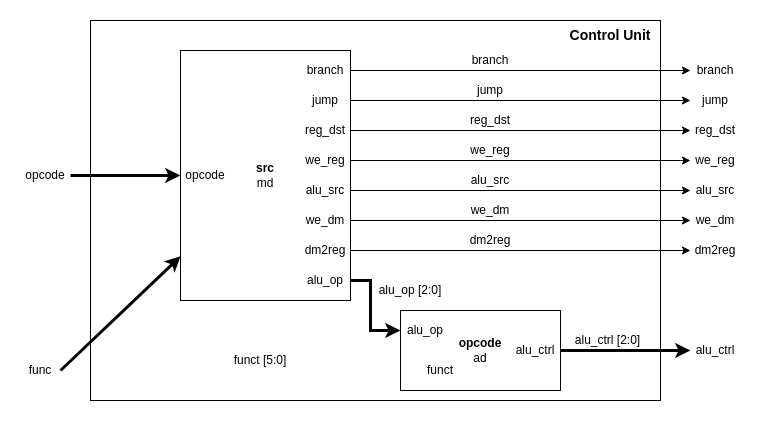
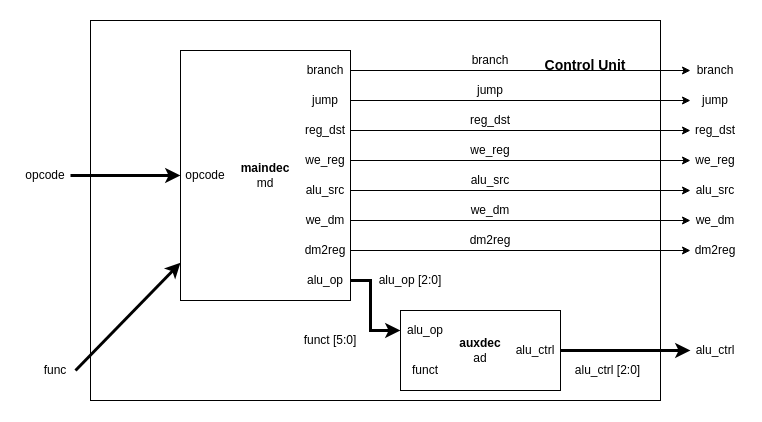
- <mxCell id="48" value="&lt;b&gt;&lt;font style=&quot;font-size: 14px&quot;&gt;Control Unit&lt;/font&gt;&lt;/b&gt;" style="text;html=1;strokeColor=none;fillColor=none;align=center;verticalAlign=middle;whiteSpace=wrap;rounded=0;" vertex="1" parent="1"><mxGeometry x="560" y="20" width="100" height="30" as="geometry" /></mxCell>
+ <mxCell id="48" value="&lt;b&gt;&lt;font style=&quot;font-size: 14px&quot;&gt;Control Unit&lt;/font&gt;&lt;/b&gt;" style="text;html=1;strokeColor=none;fillColor=none;align=center;verticalAlign=middle;whiteSpace=wrap;rounded=0;" vertex="1" parent="1"><mxGeometry x="535" y="50" width="100" height="30" as="geometry" /></mxCell>
- <mxCell id="3" value="&lt;b&gt;src&lt;/b&gt;&lt;br&gt;md" style="rounded=0;whiteSpace=wrap;html=1;" vertex="1" parent="1"><mxGeometry x="180" y="50" width="170" height="250" as="geometry" /></mxCell>
+ <mxCell id="3" value="&lt;b&gt;maindec&lt;/b&gt;&lt;br&gt;md" style="rounded=0;whiteSpace=wrap;html=1;" vertex="1" parent="1"><mxGeometry x="180" y="50" width="170" height="250" as="geometry" /></mxCell>
- <mxCell id="19" value="alu_op [2:0]" style="text;html=1;strokeColor=none;fillColor=none;align=center;verticalAlign=middle;whiteSpace=wrap;rounded=0;" vertex="1" parent="1"><mxGeometry x="370" y="280" width="80" height="20" as="geometry" /></mxCell>
+ <mxCell id="19" value="alu_op [2:0]" style="text;html=1;strokeColor=none;fillColor=none;align=center;verticalAlign=middle;whiteSpace=wrap;rounded=0;" vertex="1" parent="1"><mxGeometry x="370" y="270" width="80" height="20" as="geometry" /></mxCell>
- <mxCell id="46" value="alu_ctrl [2:0]" style="text;html=1;strokeColor=none;fillColor=none;align=center;verticalAlign=middle;whiteSpace=wrap;rounded=0;" vertex="1" parent="1"><mxGeometry x="570" y="330" width="75" height="20" as="geometry" /></mxCell>
+ <mxCell id="46" value="alu_ctrl [2:0]" style="text;html=1;strokeColor=none;fillColor=none;align=center;verticalAlign=middle;whiteSpace=wrap;rounded=0;" vertex="1" parent="1"><mxGeometry x="570" y="360" width="75" height="20" as="geometry" /></mxCell>
- <mxCell id="5" value="&lt;b&gt;opcode&lt;/b&gt;&lt;br&gt;ad" style="rounded=0;whiteSpace=wrap;html=1;" vertex="1" parent="1"><mxGeometry x="400" y="310" width="160" height="80" as="geometry" /></mxCell>
+ <mxCell id="5" value="&lt;b&gt;auxdec&lt;/b&gt;&lt;br&gt;ad" style="rounded=0;whiteSpace=wrap;html=1;" vertex="1" parent="1"><mxGeometry x="400" y="310" width="160" height="80" as="geometry" /></mxCell>
- <mxCell id="24" value="funct [5:0]" style="text;html=1;strokeColor=none;fillColor=none;align=center;verticalAlign=middle;whiteSpace=wrap;rounded=0;" vertex="1" parent="1"><mxGeometry x="230" y="350" width="60" height="20" as="geometry" /></mxCell>
+ <mxCell id="24" value="funct [5:0]" style="text;html=1;strokeColor=none;fillColor=none;align=center;verticalAlign=middle;whiteSpace=wrap;rounded=0;" vertex="1" parent="1"><mxGeometry x="300" y="330" width="60" height="20" as="geometry" /></mxCell>
- <mxCell id="21" value="func" style="text;html=1;strokeColor=none;fillColor=none;align=center;verticalAlign=middle;whiteSpace=wrap;rounded=0;" vertex="1" parent="1"><mxGeometry x="20" y="360" width="40" height="20" as="geometry" /></mxCell>
+ <mxCell id="21" value="func" style="text;html=1;strokeColor=none;fillColor=none;align=center;verticalAlign=middle;whiteSpace=wrap;rounded=0;" vertex="1" parent="1"><mxGeometry x="35" y="360" width="40" height="20" as="geometry" /></mxCell>
- <mxCell id="16" value="funct" style="text;html=1;strokeColor=none;fillColor=none;align=center;verticalAlign=middle;whiteSpace=wrap;rounded=0;" vertex="1" parent="1"><mxGeometry x="415" y="360" width="50" height="20" as="geometry" /></mxCell>
+ <mxCell id="16" value="funct" style="text;html=1;strokeColor=none;fillColor=none;align=center;verticalAlign=middle;whiteSpace=wrap;rounded=0;" vertex="1" parent="1"><mxGeometry x="400" y="360" width="50" height="20" as="geometry" /></mxCell>
